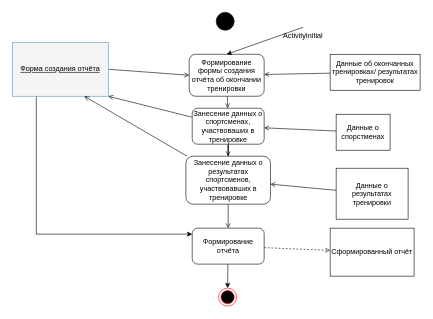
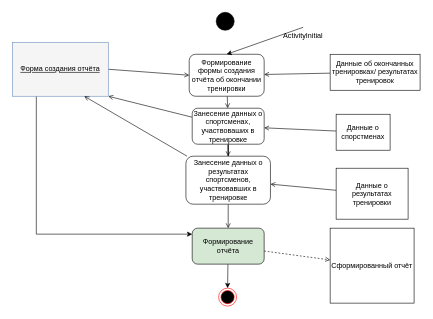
- <mxCell id="11" value="Формирование отчёта" style="rounded=1;whiteSpace=wrap;html=1;" vertex="1" parent="1"><mxGeometry x="320" y="380" width="120" height="60" as="geometry" /></mxCell>
+ <mxCell id="11" value="Формирование отчёта" style="rounded=1;whiteSpace=wrap;html=1;fillColor=#d5e8d4;" vertex="1" parent="1"><mxGeometry x="320" y="380" width="120" height="60" as="geometry" /></mxCell>
- <mxCell id="16" value="Сформированный отчёт" style="rounded=0;whiteSpace=wrap;html=1;" vertex="1" parent="1"><mxGeometry x="550" y="380" width="140" height="80" as="geometry" /></mxCell>
+ <mxCell id="16" value="Сформированный отчёт" style="rounded=0;whiteSpace=wrap;html=1;" vertex="1" parent="1"><mxGeometry x="550" y="380" width="140" height="125" as="geometry" /></mxCell>
